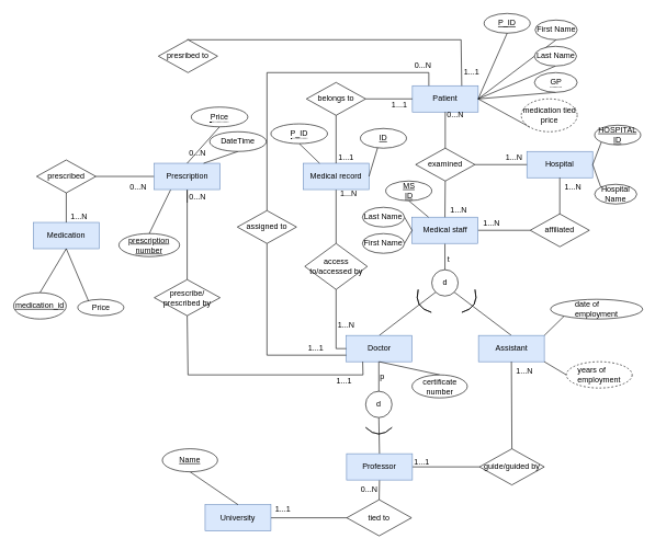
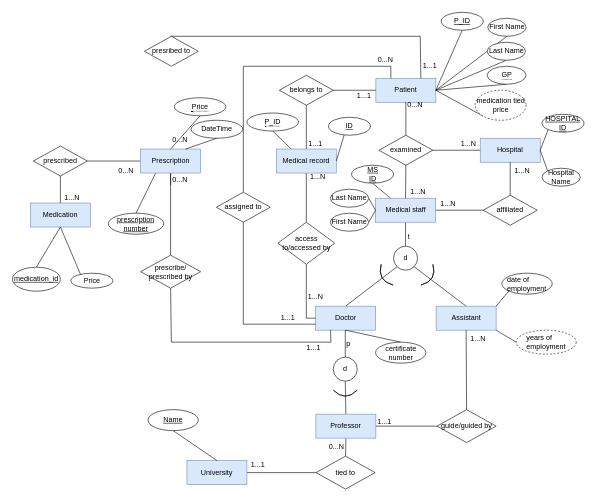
- <mxCell id="63" value="&lt;pre dir=&quot;ltr&quot; data-ved=&quot;2ahUKEwiju8bF79qCAxW22gIHHb08BLAQ3ewLegQIARAP&quot; style=&quot;text-align:left&quot; id=&quot;tw-target-text&quot; data-placeholder=&quot;Prevod&quot; class=&quot;tw-data-text tw-text-large tw-ta&quot;&gt;&lt;font face=&quot;Helvetica&quot;&gt;date of &lt;br&gt;employment&lt;/font&gt;&lt;/pre&gt;" style="ellipse;whiteSpace=wrap;html=1;align=center;" parent="1" vertex="1"><mxGeometry x="836" y="455" width="140" height="30" as="geometry" /></mxCell>
+ <mxCell id="63" value="&lt;pre dir=&quot;ltr&quot; data-ved=&quot;2ahUKEwiju8bF79qCAxW22gIHHb08BLAQ3ewLegQIARAP&quot; style=&quot;text-align:left&quot; id=&quot;tw-target-text&quot; data-placeholder=&quot;Prevod&quot; class=&quot;tw-data-text tw-text-large tw-ta&quot;&gt;&lt;font face=&quot;Helvetica&quot;&gt;date of &lt;br&gt;employment&lt;/font&gt;&lt;/pre&gt;" style="ellipse;whiteSpace=wrap;html=1;align=center;" parent="1" vertex="1"><mxGeometry x="836" y="455" width="84" height="35" as="geometry" /></mxCell>
